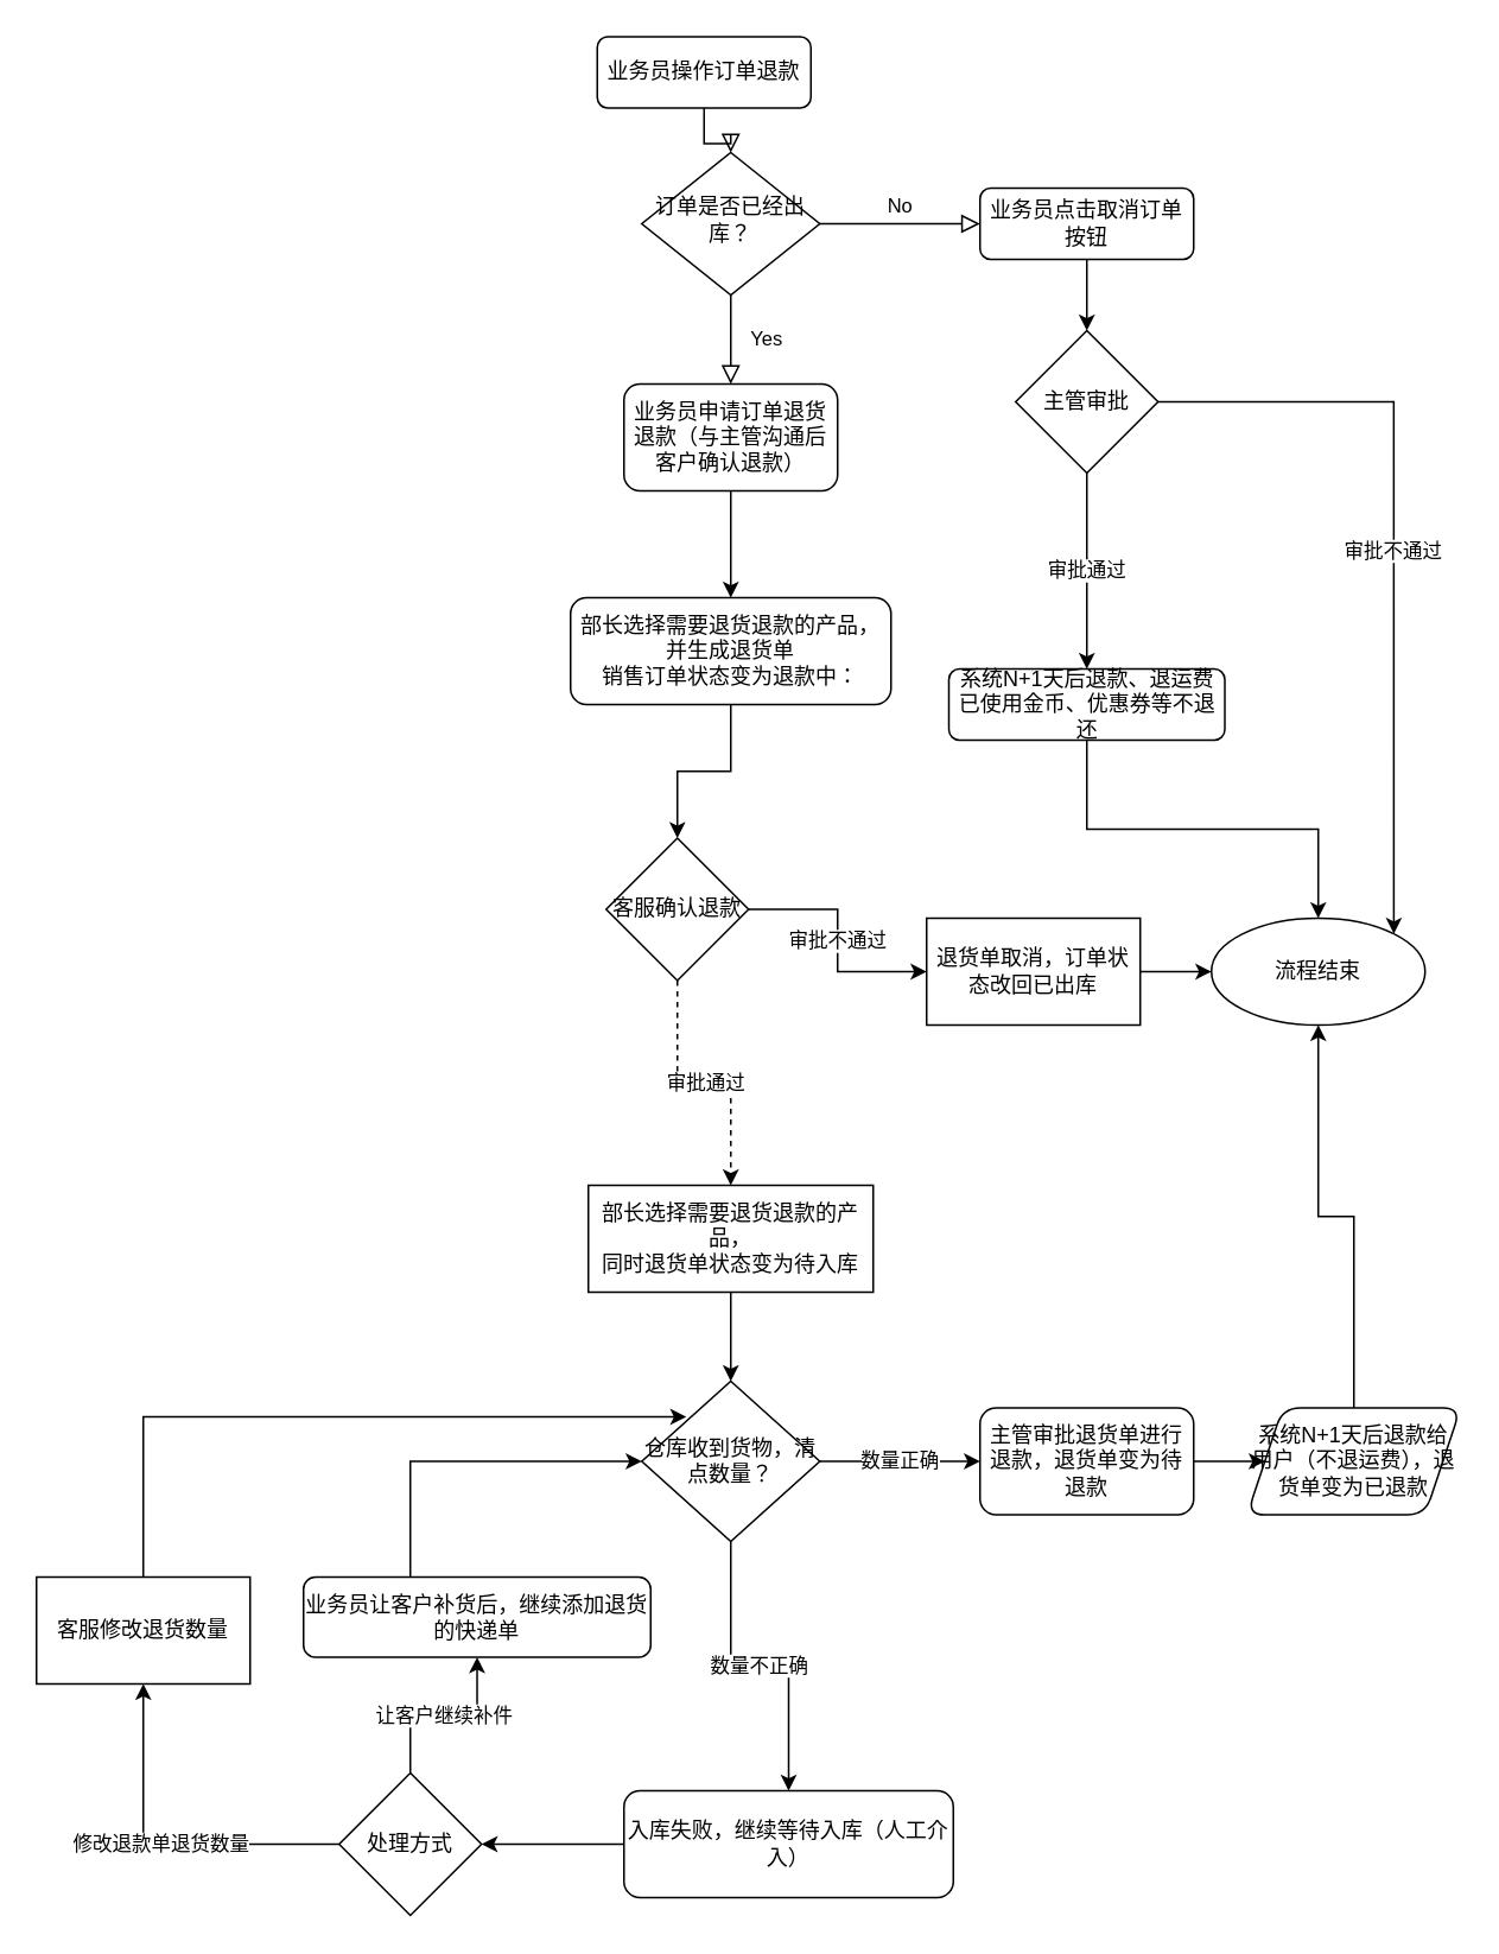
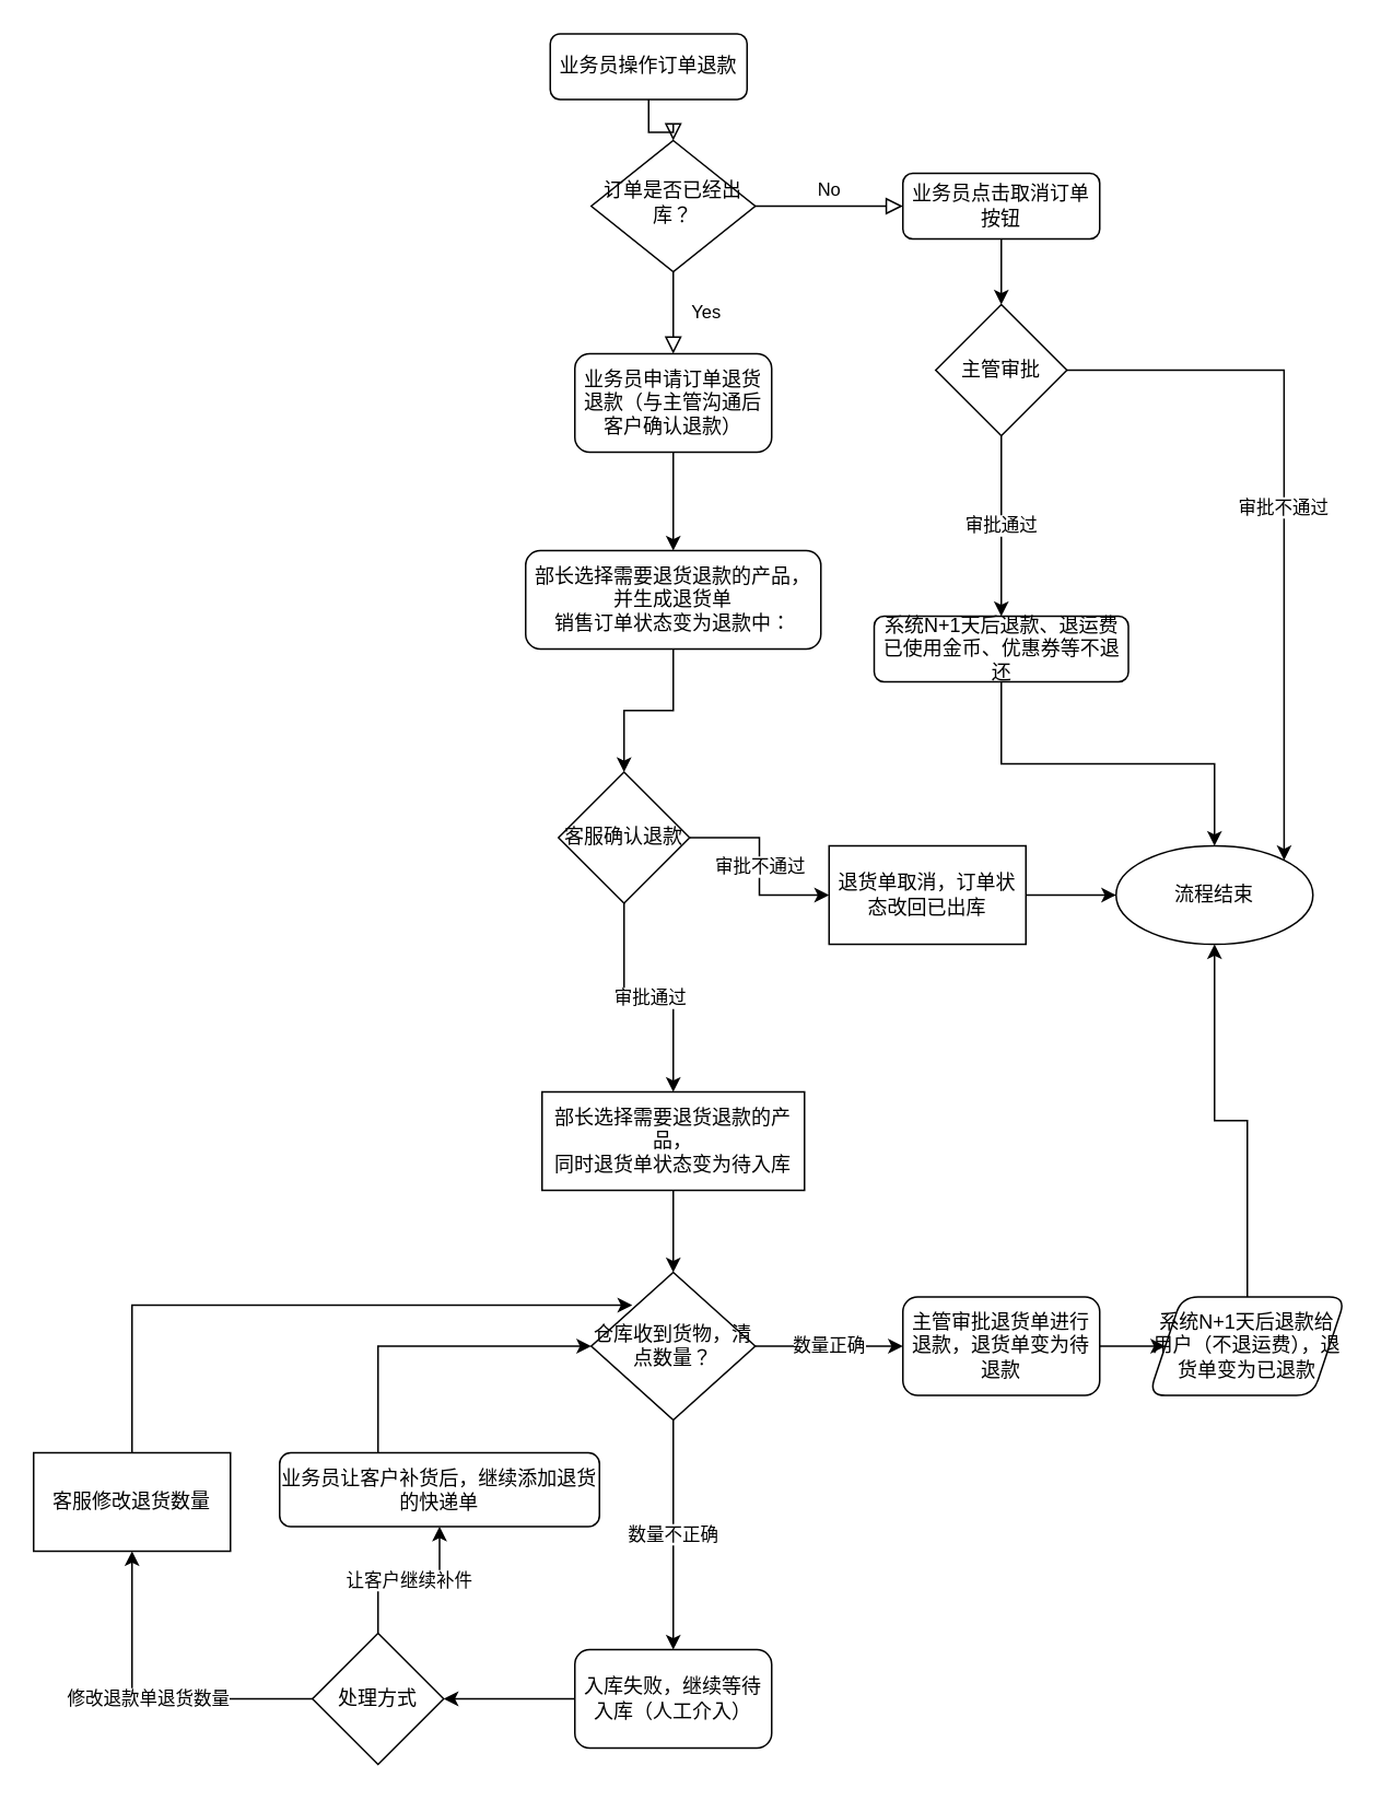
- <mxCell id="19" value="退货单取消，订单状态改回已出库" style="whiteSpace=wrap;html=1;" vertex="1" parent="1"><mxGeometry x="520" y="515" width="120" height="60" as="geometry" /></mxCell>
+ <mxCell id="19" value="退货单取消，订单状态改回已出库" style="whiteSpace=wrap;html=1;" vertex="1" parent="1"><mxGeometry x="505" y="515" width="120" height="60" as="geometry" /></mxCell>
- <mxCell id="16" value="审批通过" style="edgeStyle=orthogonalEdgeStyle;rounded=0;orthogonalLoop=1;jettySize=auto;html=1;dashed=1;" edge="1" parent="1" source="17" target="21"><mxGeometry relative="1" as="geometry" /></mxCell>
+ <mxCell id="16" value="审批通过" style="edgeStyle=orthogonalEdgeStyle;rounded=0;orthogonalLoop=1;jettySize=auto;html=1;" edge="1" parent="1" source="17" target="21"><mxGeometry relative="1" as="geometry" /></mxCell>
- <mxCell id="31" value="入库失败，继续等待入库（人工介入）" style="rounded=1;whiteSpace=wrap;html=1;" vertex="1" parent="1"><mxGeometry x="350" y="1005" width="185" height="60" as="geometry" /></mxCell>
+ <mxCell id="31" value="入库失败，继续等待入库（人工介入）" style="rounded=1;whiteSpace=wrap;html=1;" vertex="1" parent="1"><mxGeometry x="350" y="1005" width="120" height="60" as="geometry" /></mxCell>
